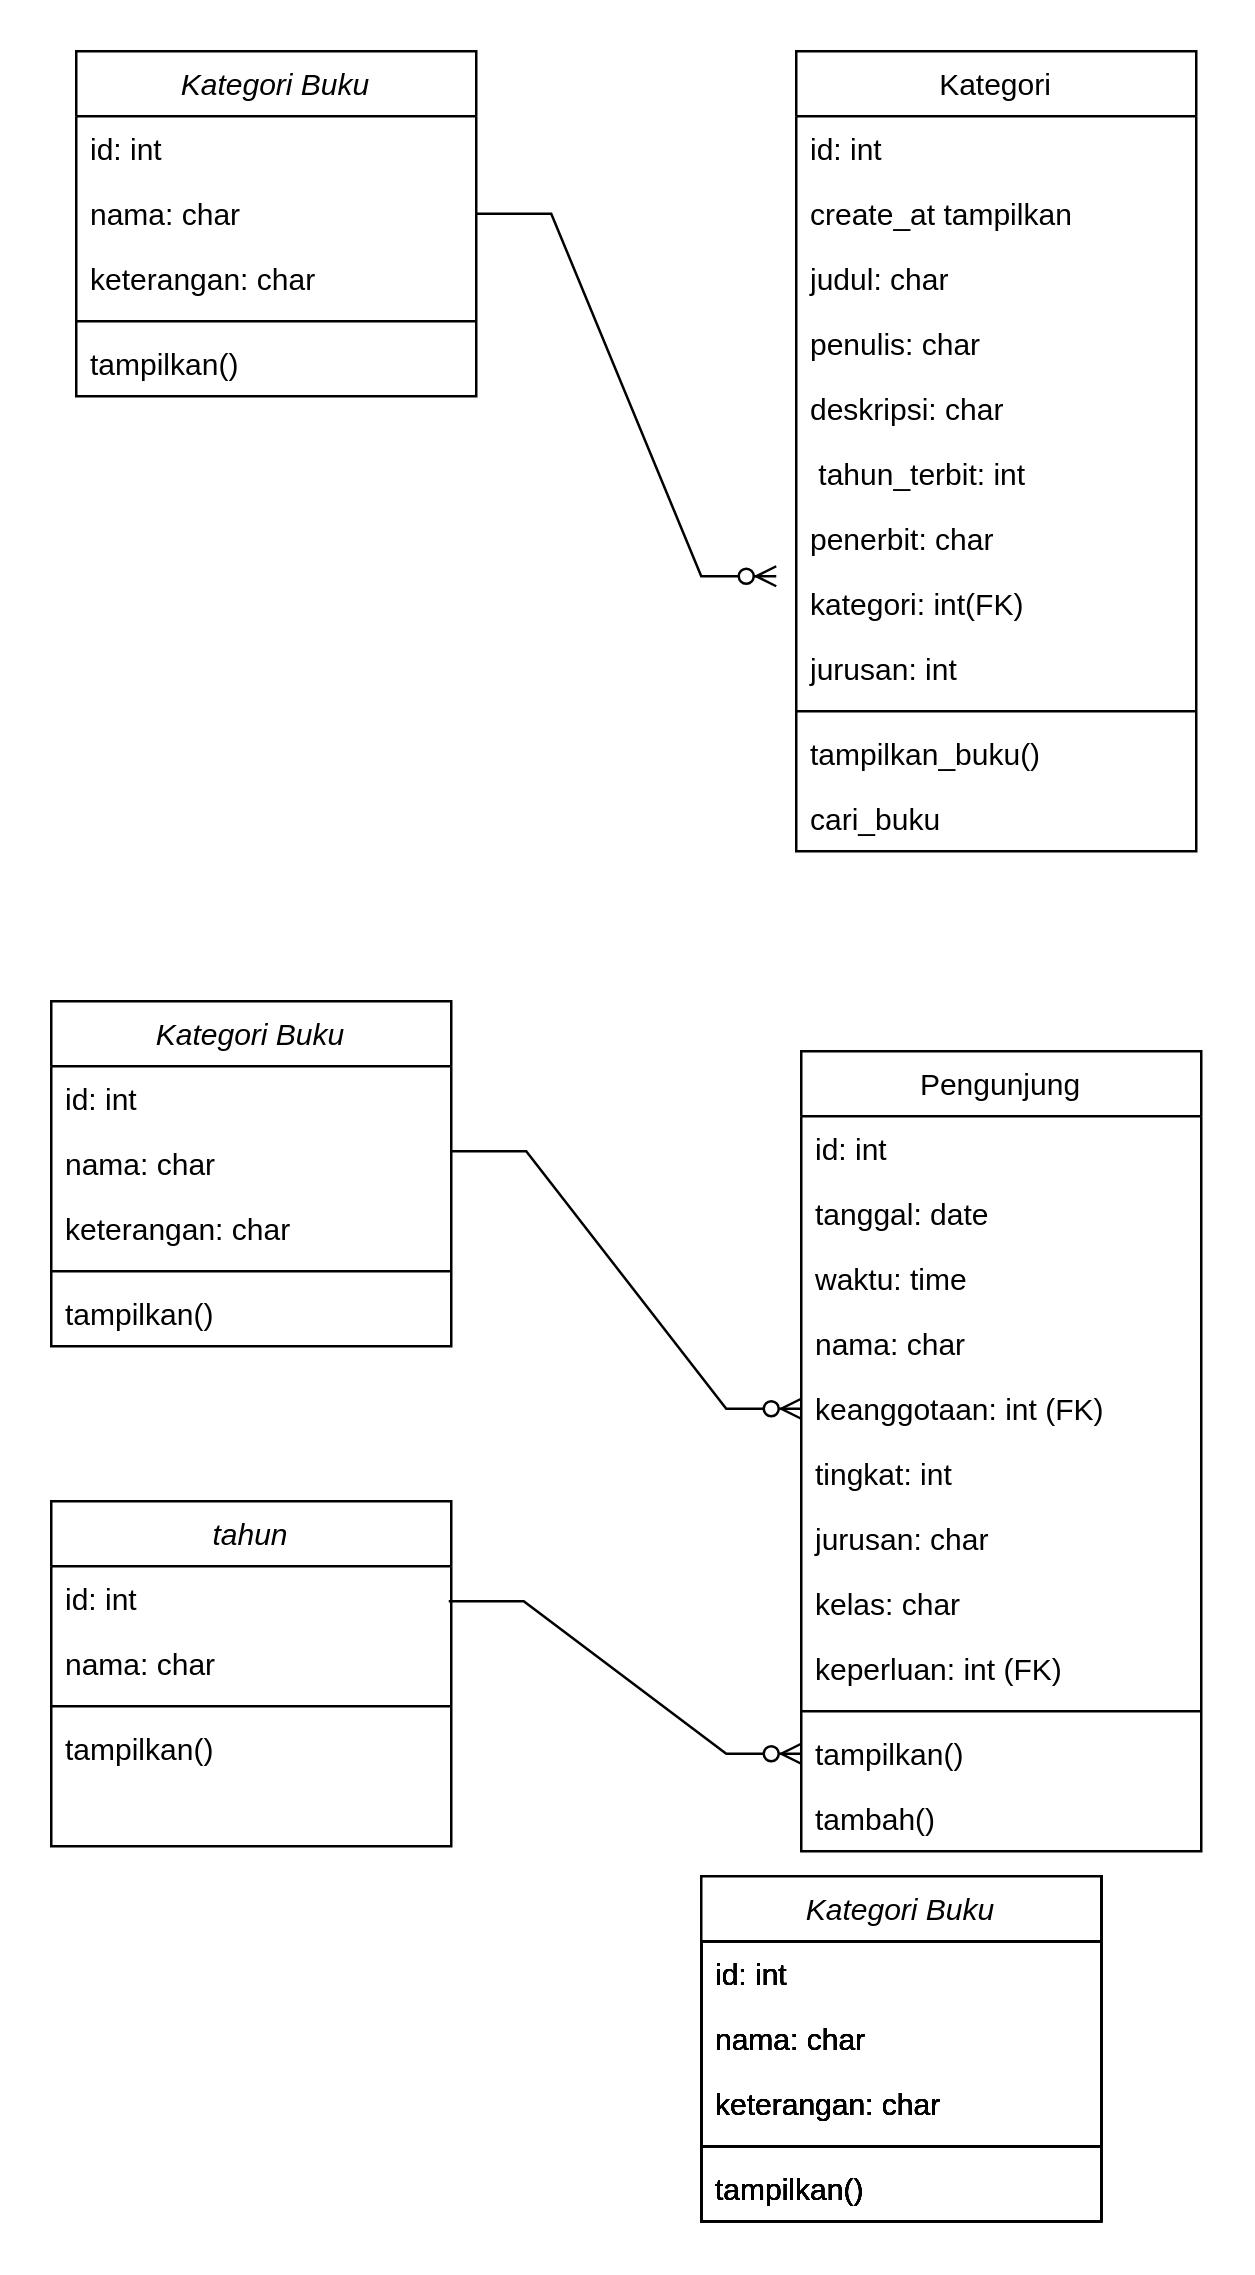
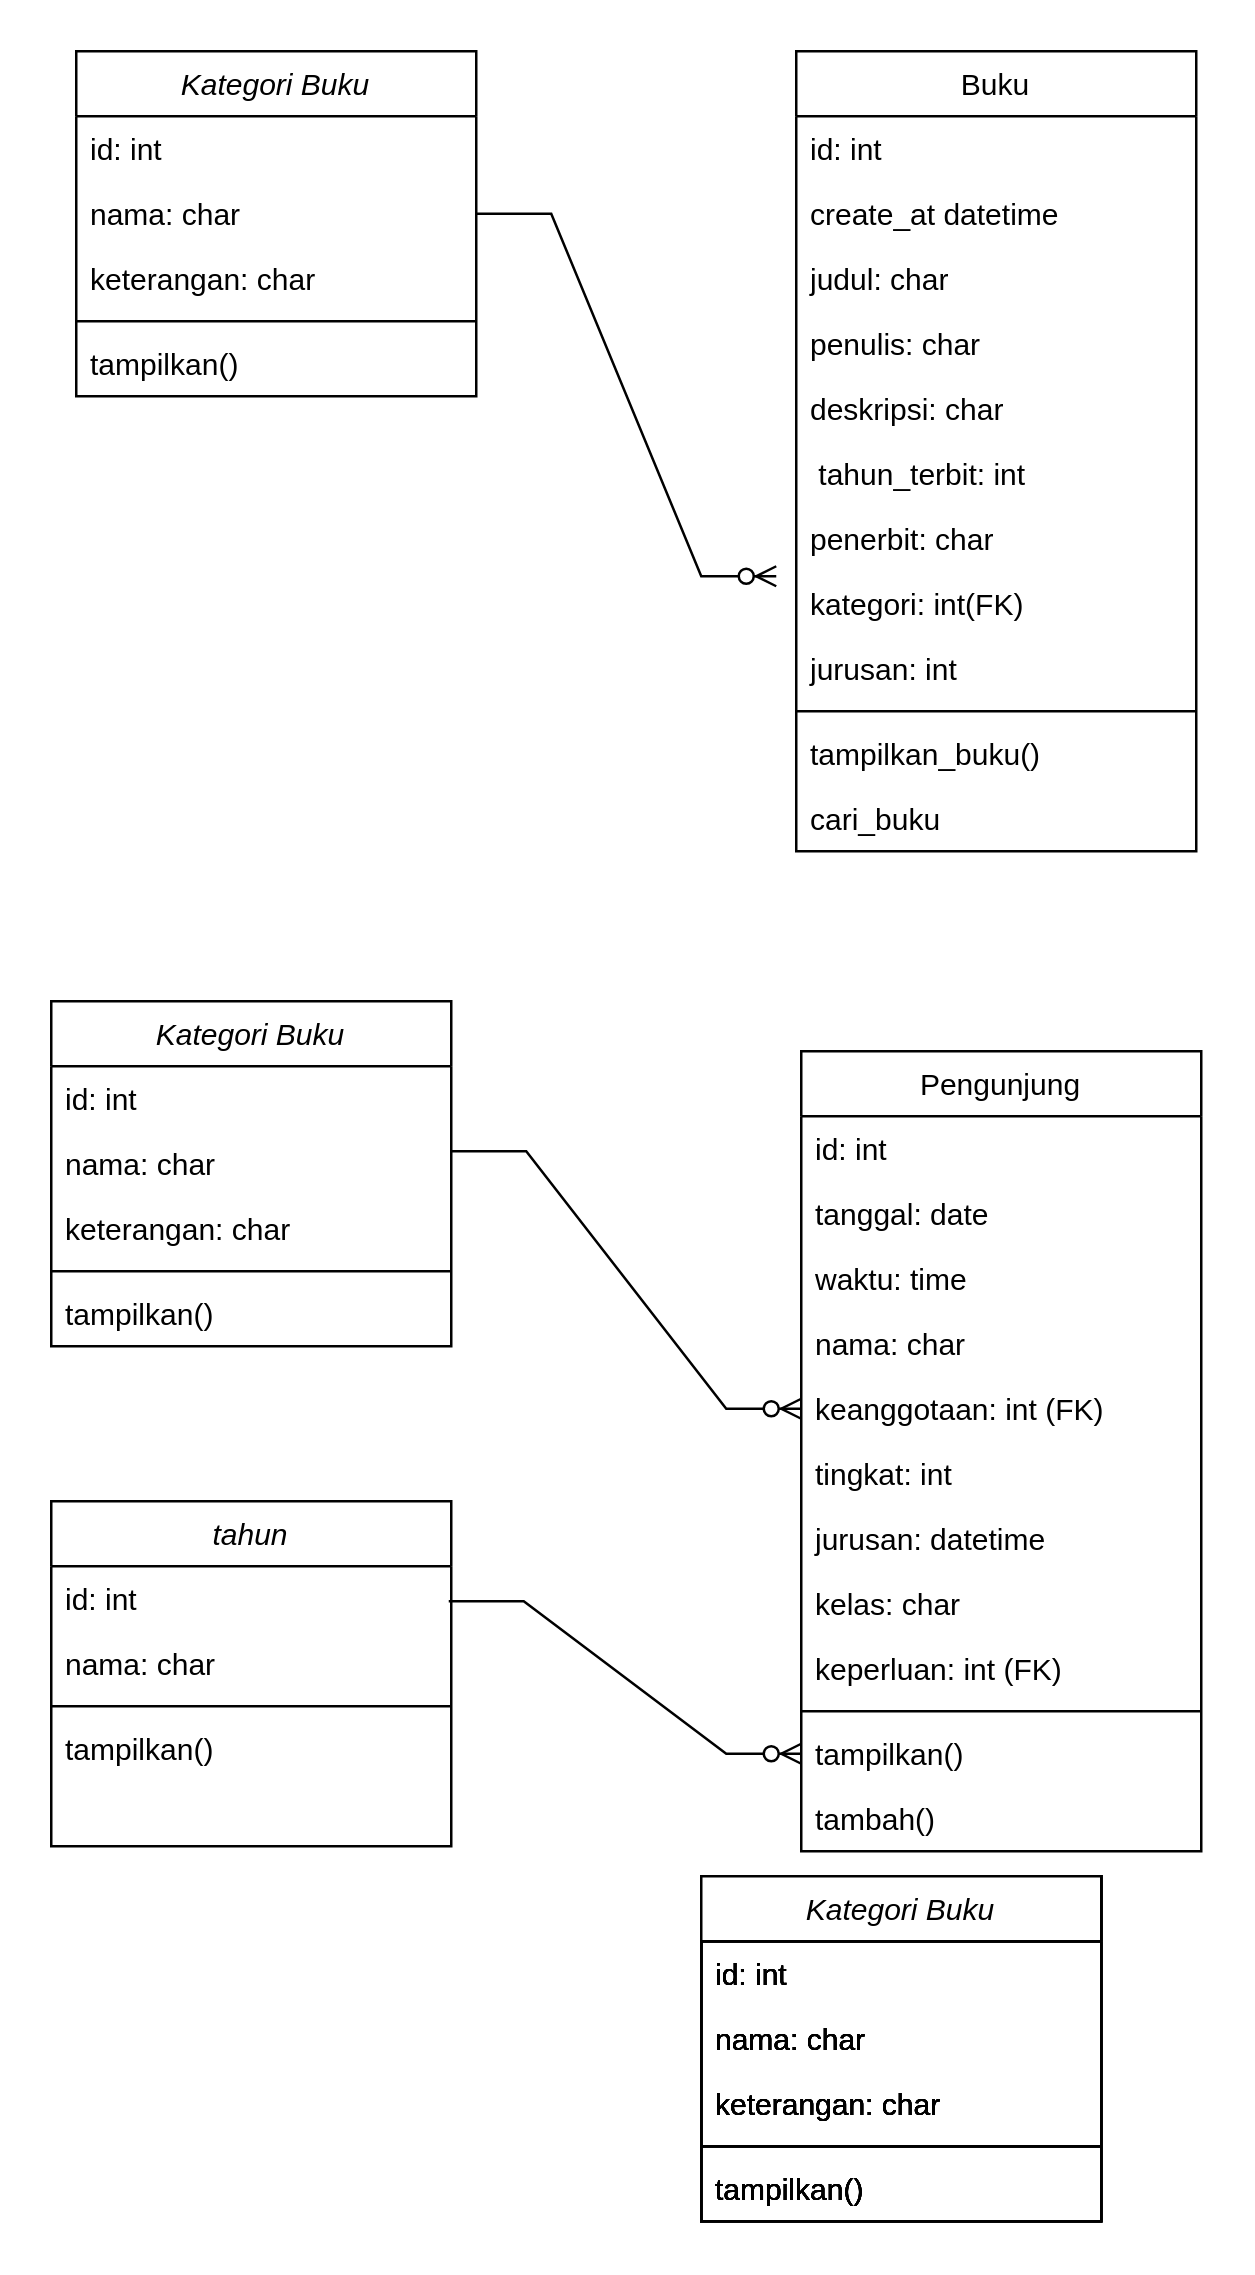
- <mxCell id="8" value="Kategori" style="swimlane;fontStyle=0;align=center;verticalAlign=top;childLayout=stackLayout;horizontal=1;startSize=26;horizontalStack=0;resizeParent=1;resizeLast=0;collapsible=1;marginBottom=0;rounded=0;shadow=0;strokeWidth=1;" parent="1" vertex="1"><mxGeometry x="318" y="20" width="160" height="320" as="geometry"><mxRectangle x="550" y="140" width="160" height="26" as="alternateBounds" /></mxGeometry></mxCell>
+ <mxCell id="8" value="Buku" style="swimlane;fontStyle=0;align=center;verticalAlign=top;childLayout=stackLayout;horizontal=1;startSize=26;horizontalStack=0;resizeParent=1;resizeLast=0;collapsible=1;marginBottom=0;rounded=0;shadow=0;strokeWidth=1;" parent="1" vertex="1"><mxGeometry x="318" y="20" width="160" height="320" as="geometry"><mxRectangle x="550" y="140" width="160" height="26" as="alternateBounds" /></mxGeometry></mxCell>
- <mxCell id="10" value="create_at tampilkan" style="text;align=left;verticalAlign=top;spacingLeft=4;spacingRight=4;overflow=hidden;rotatable=0;points=[[0,0.5],[1,0.5]];portConstraint=eastwest;rounded=0;shadow=0;html=0;" parent="8" vertex="1"><mxGeometry y="52" width="160" height="26" as="geometry" /></mxCell>
+ <mxCell id="10" value="create_at datetime" style="text;align=left;verticalAlign=top;spacingLeft=4;spacingRight=4;overflow=hidden;rotatable=0;points=[[0,0.5],[1,0.5]];portConstraint=eastwest;rounded=0;shadow=0;html=0;" parent="8" vertex="1"><mxGeometry y="52" width="160" height="26" as="geometry" /></mxCell>
- <mxCell id="28" value="jurusan: char" style="text;align=left;verticalAlign=top;spacingLeft=4;spacingRight=4;overflow=hidden;rotatable=0;points=[[0,0.5],[1,0.5]];portConstraint=eastwest;rounded=0;shadow=0;html=0;" vertex="1" parent="21"><mxGeometry y="182" width="160" height="26" as="geometry" /></mxCell>
+ <mxCell id="28" value="jurusan: datetime" style="text;align=left;verticalAlign=top;spacingLeft=4;spacingRight=4;overflow=hidden;rotatable=0;points=[[0,0.5],[1,0.5]];portConstraint=eastwest;rounded=0;shadow=0;html=0;" vertex="1" parent="21"><mxGeometry y="182" width="160" height="26" as="geometry" /></mxCell>
